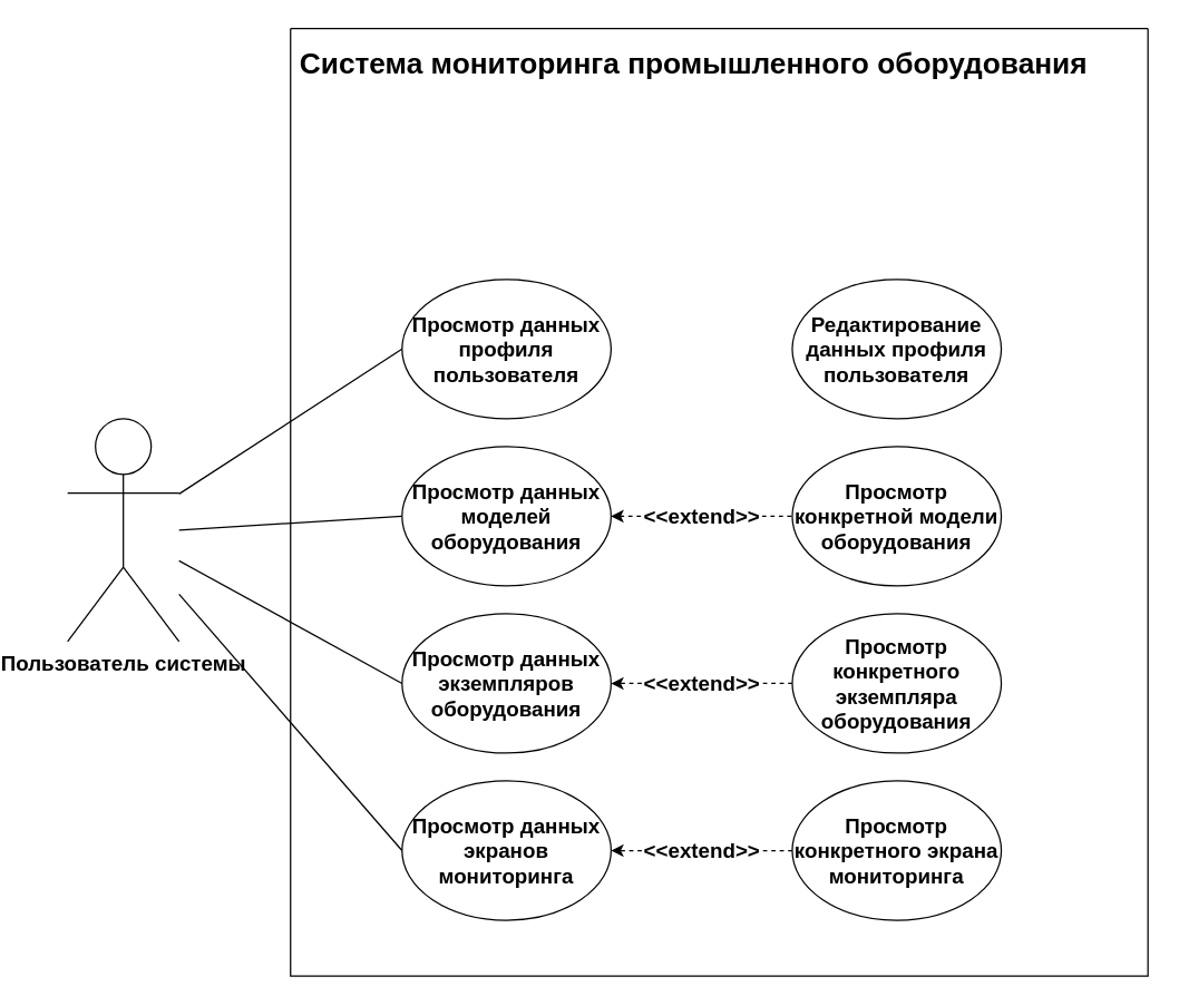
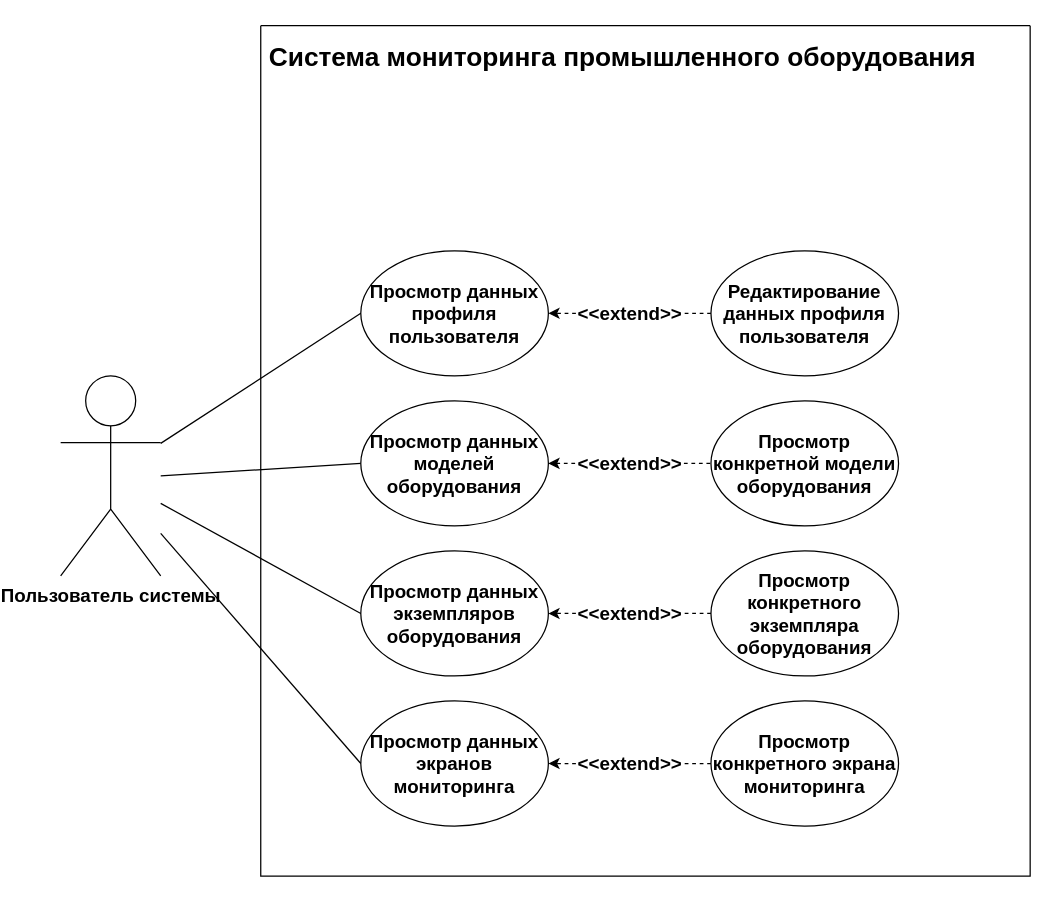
+ <mxCell id="16" value="&lt;span style=&quot;font-size: 15px ; font-weight: 700&quot;&gt;&amp;lt;&amp;lt;extend&amp;gt;&amp;gt;&lt;/span&gt;" style="edgeStyle=orthogonalEdgeStyle;rounded=0;orthogonalLoop=1;jettySize=auto;html=1;exitX=0;exitY=0.5;exitDx=0;exitDy=0;dashed=1;" edge="1" parent="4" source="17" target="15"><mxGeometry relative="1" as="geometry" /></mxCell>
